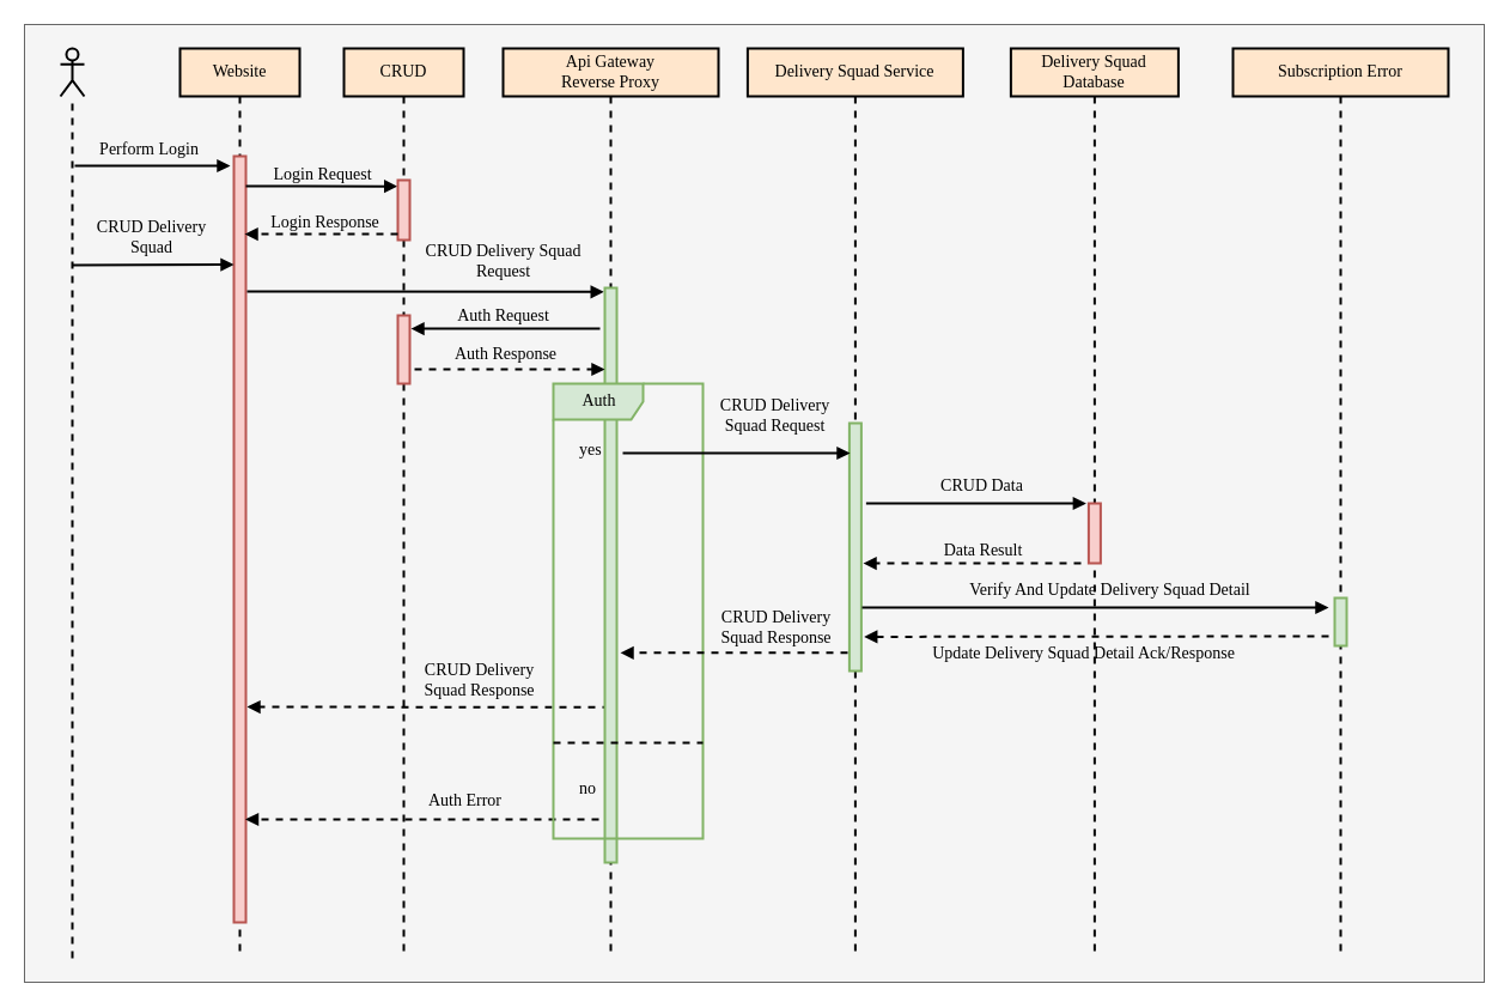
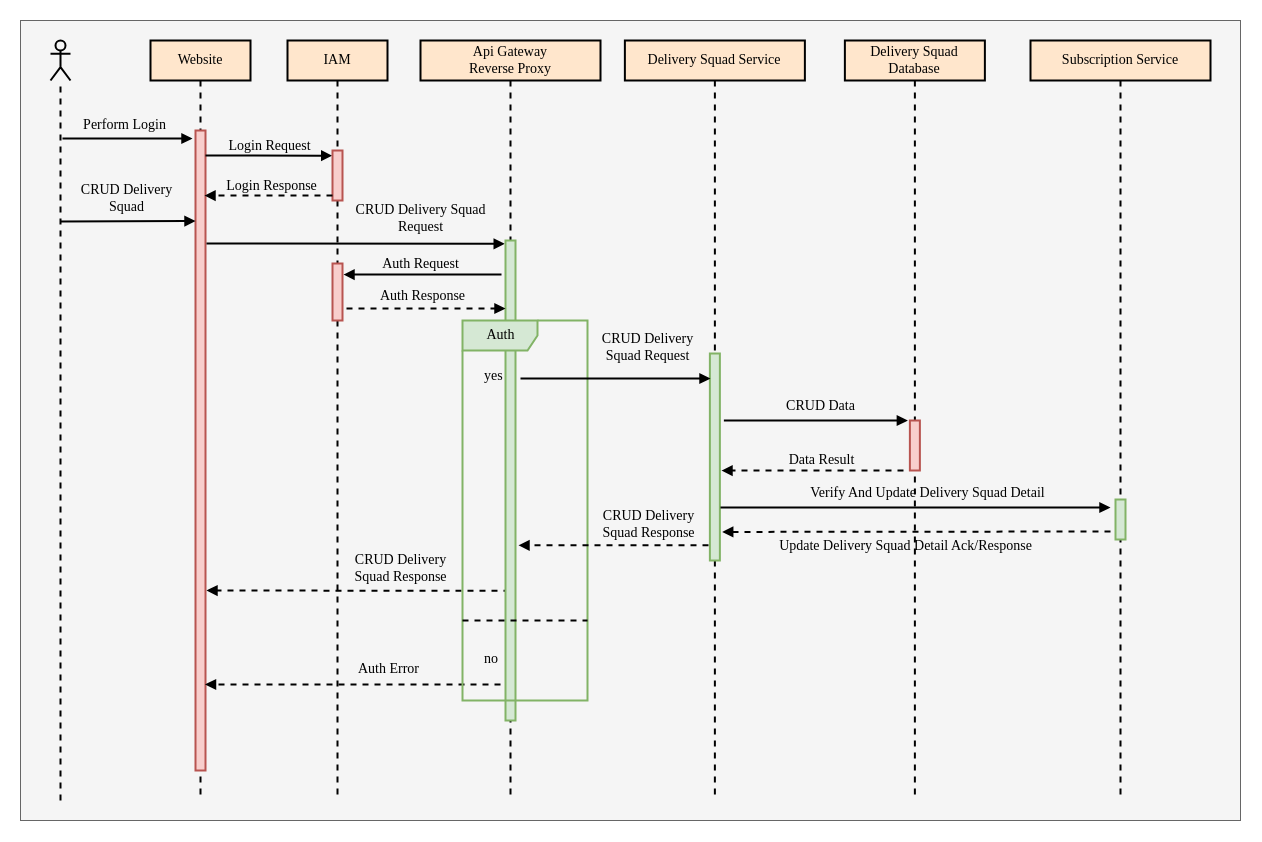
- <mxCell id="9" value="CRUD" style="shape=umlLifeline;perimeter=lifelinePerimeter;whiteSpace=wrap;html=1;container=1;collapsible=0;recursiveResize=0;outlineConnect=0;fillColor=#ffe6cc;strokeColor=#000000;fontSize=14;strokeWidth=2;fontFamily=Verdana;" parent="1" vertex="1"><mxGeometry x="287" y="40" width="100" height="760" as="geometry" /></mxCell>
+ <mxCell id="9" value="IAM" style="shape=umlLifeline;perimeter=lifelinePerimeter;whiteSpace=wrap;html=1;container=1;collapsible=0;recursiveResize=0;outlineConnect=0;fillColor=#ffe6cc;strokeColor=#000000;fontSize=14;strokeWidth=2;fontFamily=Verdana;" parent="1" vertex="1"><mxGeometry x="287" y="40" width="100" height="760" as="geometry" /></mxCell>
- <mxCell id="45" value="Subscription Error" style="shape=umlLifeline;perimeter=lifelinePerimeter;whiteSpace=wrap;html=1;container=1;collapsible=0;recursiveResize=0;outlineConnect=0;fillColor=#ffe6cc;strokeColor=#000000;fontSize=14;strokeWidth=2;labelBackgroundColor=none;fontFamily=Verdana;" vertex="1" parent="1"><mxGeometry x="1030" y="40" width="180" height="760" as="geometry" /></mxCell>
+ <mxCell id="45" value="Subscription Service" style="shape=umlLifeline;perimeter=lifelinePerimeter;whiteSpace=wrap;html=1;container=1;collapsible=0;recursiveResize=0;outlineConnect=0;fillColor=#ffe6cc;strokeColor=#000000;fontSize=14;strokeWidth=2;labelBackgroundColor=none;fontFamily=Verdana;" vertex="1" parent="1"><mxGeometry x="1030" y="40" width="180" height="760" as="geometry" /></mxCell>
